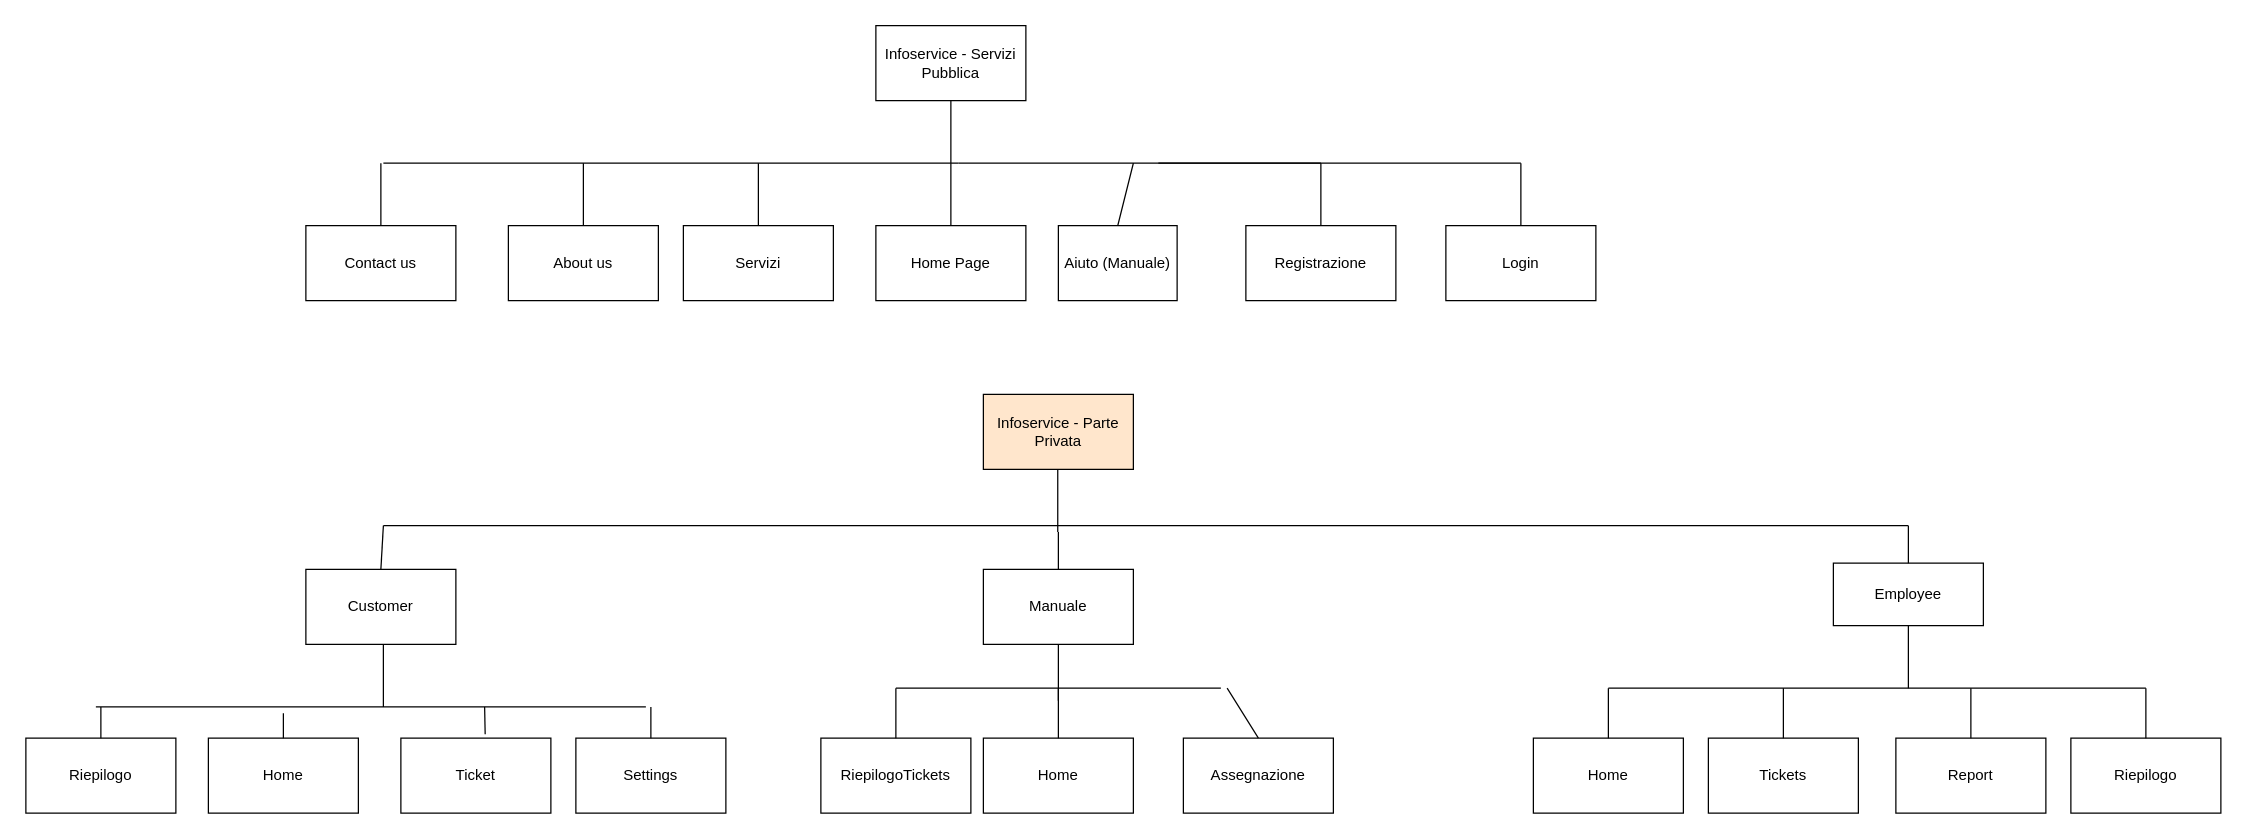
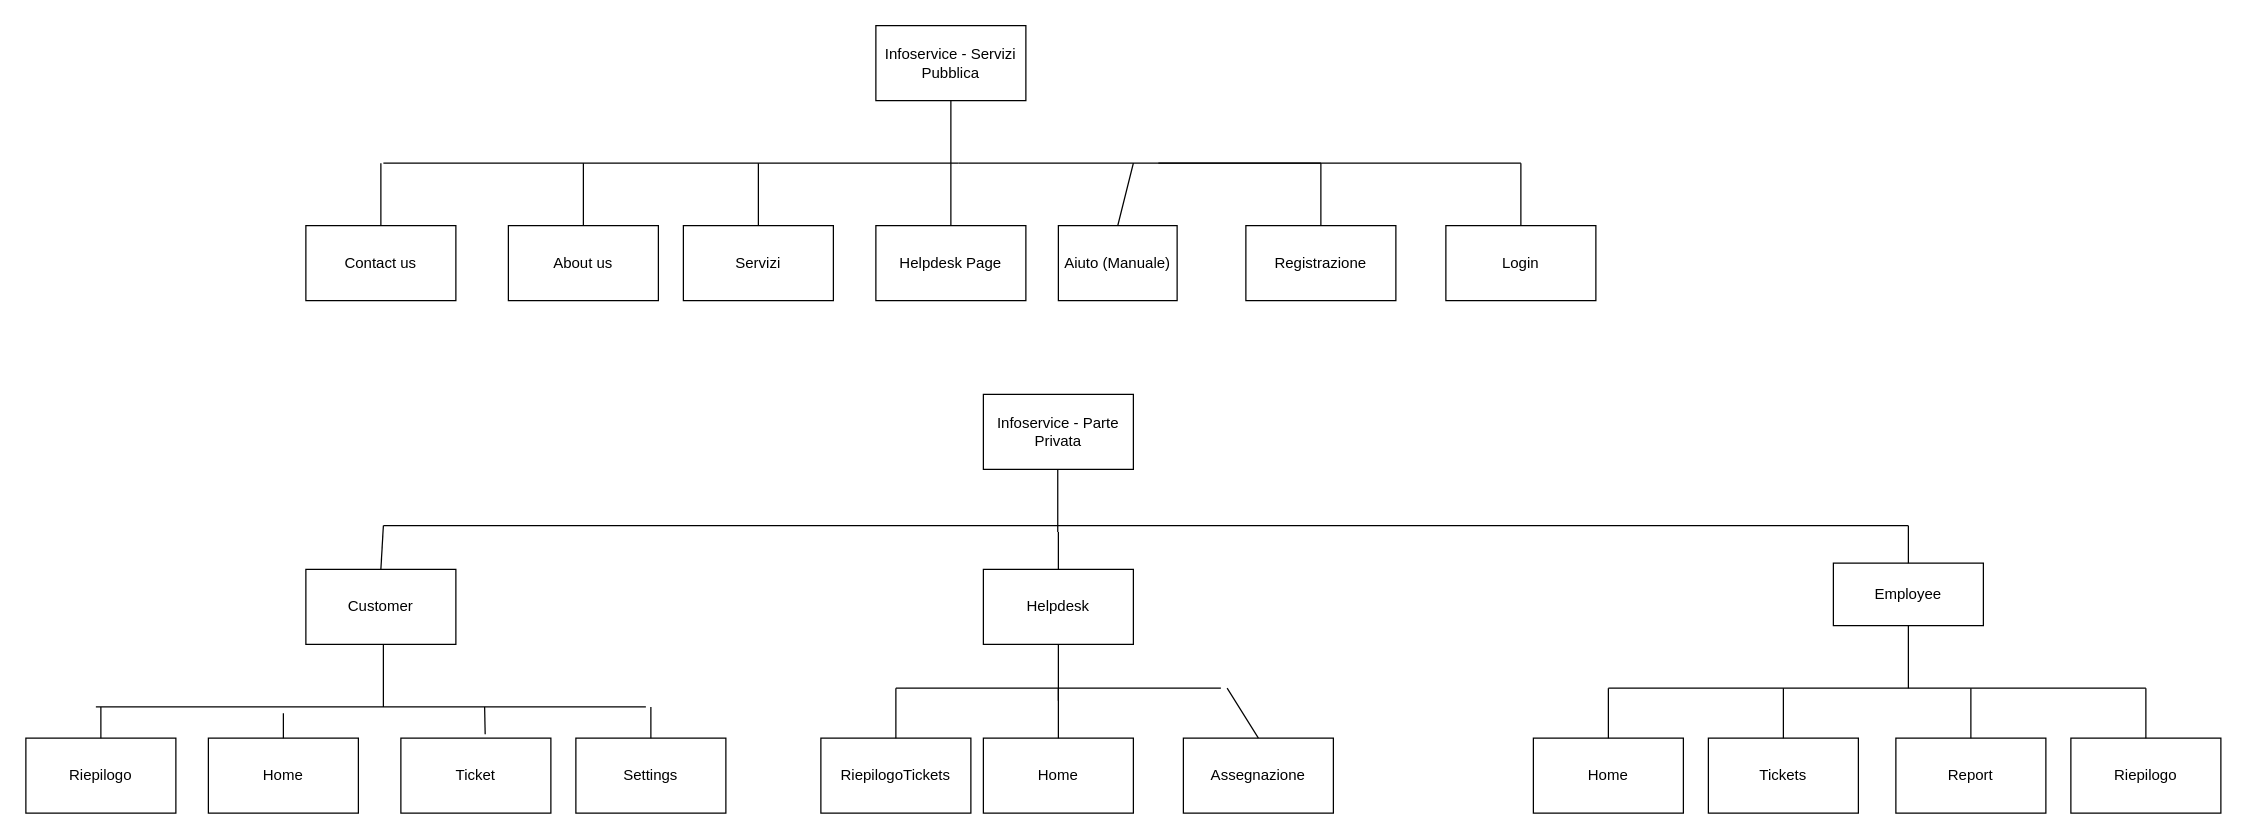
- <mxCell id="50" value="Home Page" style="rounded=0;whiteSpace=wrap;html=1;" vertex="1" parent="1"><mxGeometry x="700" y="180" width="120" height="60" as="geometry" /></mxCell>
+ <mxCell id="50" value="Helpdesk Page" style="rounded=0;whiteSpace=wrap;html=1;" vertex="1" parent="1"><mxGeometry x="700" y="180" width="120" height="60" as="geometry" /></mxCell>
- <mxCell id="2" value="Infoservice - Parte Privata" style="rounded=0;whiteSpace=wrap;html=1;fillColor=#ffe6cc;" vertex="1" parent="1"><mxGeometry x="786" y="315" width="120" height="60" as="geometry" /></mxCell>
+ <mxCell id="2" value="Infoservice - Parte Privata" style="rounded=0;whiteSpace=wrap;html=1;" vertex="1" parent="1"><mxGeometry x="786" y="315" width="120" height="60" as="geometry" /></mxCell>
- <mxCell id="6" value="Manuale" style="rounded=0;whiteSpace=wrap;html=1;" vertex="1" parent="1"><mxGeometry x="786" y="455" width="120" height="60" as="geometry" /></mxCell>
+ <mxCell id="6" value="Helpdesk" style="rounded=0;whiteSpace=wrap;html=1;" vertex="1" parent="1"><mxGeometry x="786" y="455" width="120" height="60" as="geometry" /></mxCell>
